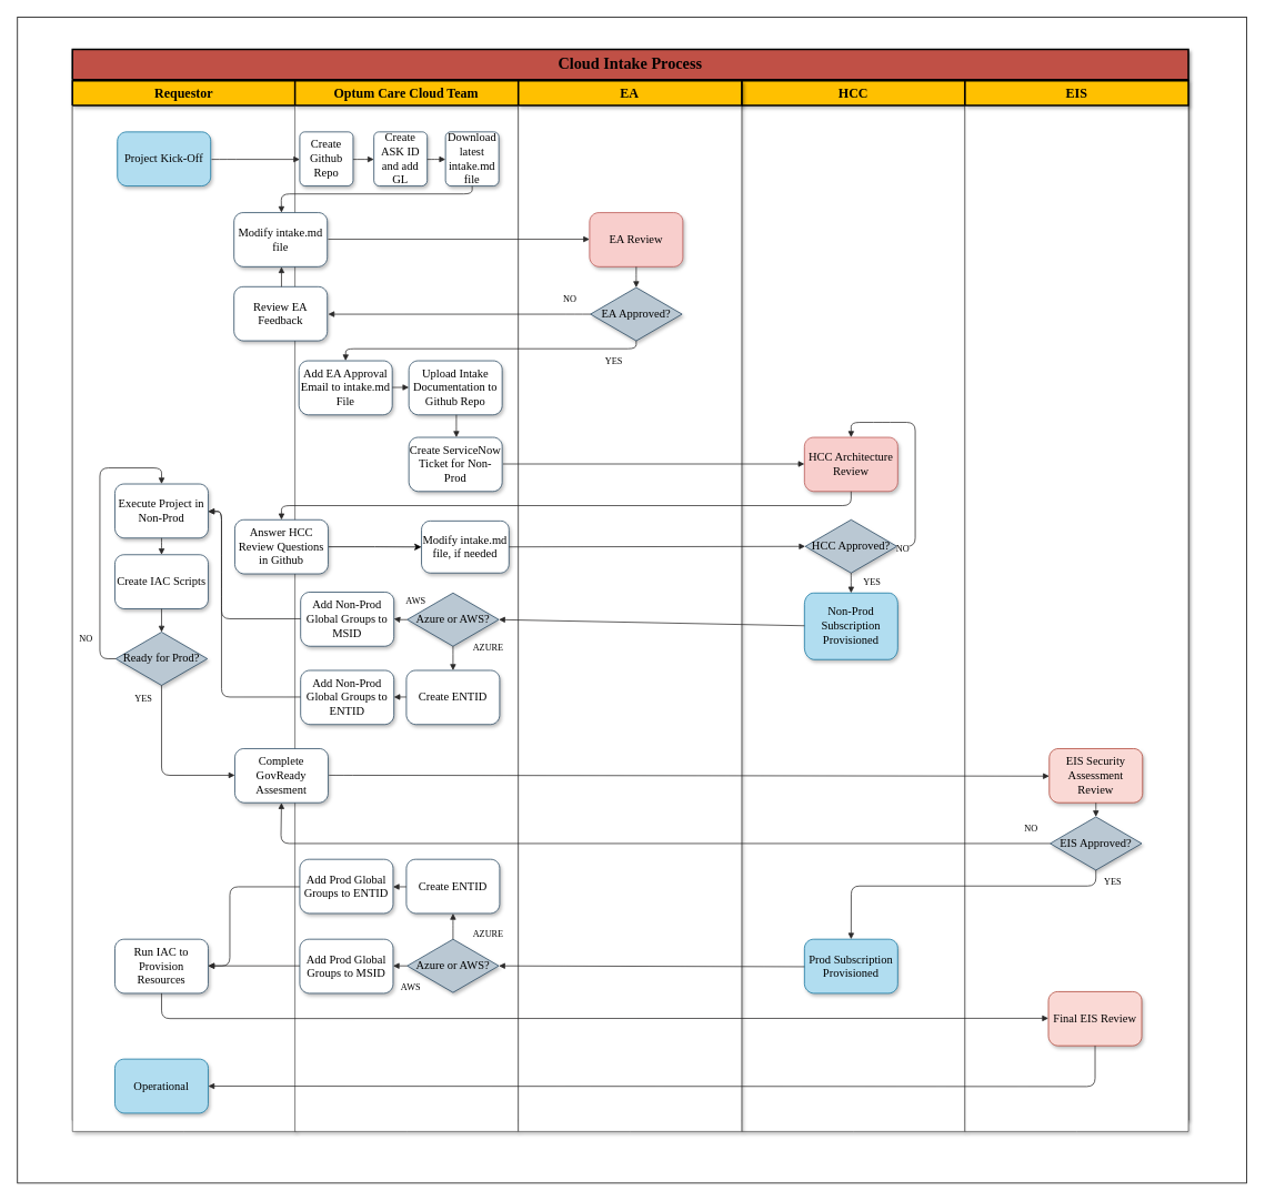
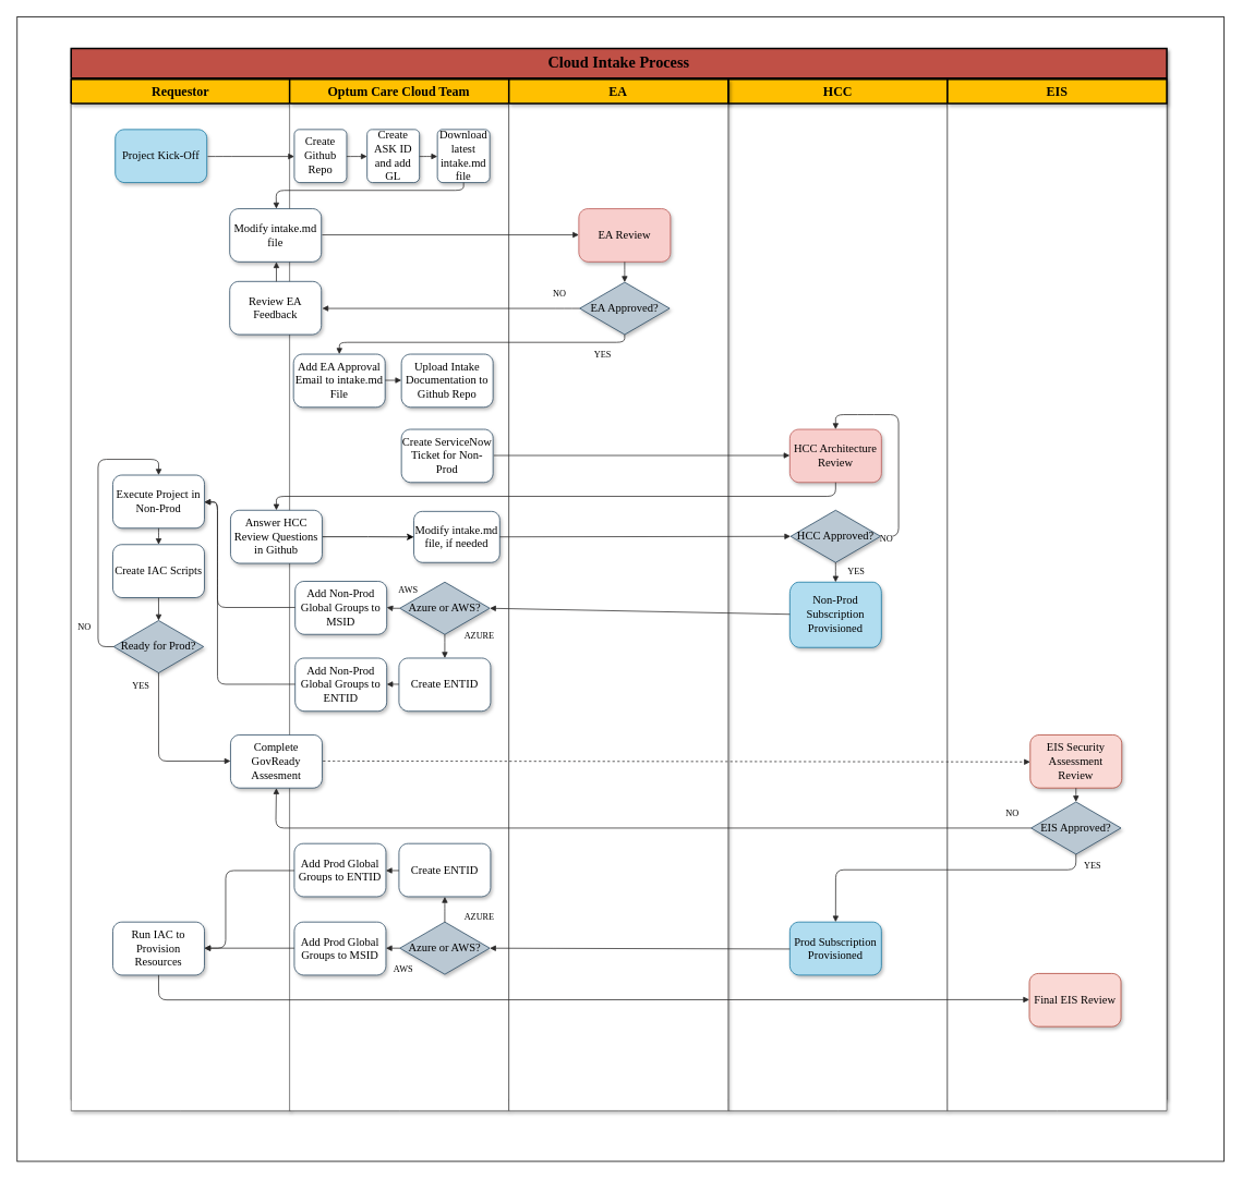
- <mxCell id="81" style="vsdxID=6010110;edgeStyle=none;startArrow=none;endArrow=block;startSize=5;endSize=5;spacingTop=0;spacingBottom=0;spacingLeft=0;spacingRight=0;verticalAlign=middle;html=1;labelBackgroundColor=#ffffff;rounded=1;exitX=0.509;exitY=1;exitDx=0;exitDy=0;exitPerimeter=0;entryX=0.509;entryY=0;entryDx=0;entryDy=0;entryPerimeter=0;strokeColor=#2A2929;" parent="69" source="42" target="43" edge="1"><mxGeometry relative="1" as="geometry"><mxPoint x="-32" y="17" as="offset" /><Array as="points"><mxPoint x="547" y="507.53" /></Array></mxGeometry></mxCell>
- <mxCell id="94" style="vsdxID=6010125;edgeStyle=none;startArrow=none;endArrow=block;startSize=5;endSize=5;spacingTop=0;spacingBottom=0;spacingLeft=0;spacingRight=0;verticalAlign=middle;html=1;labelBackgroundColor=#ffffff;rounded=1;exitX=1.009;exitY=0.492;exitDx=0;exitDy=0;exitPerimeter=0;entryX=0;entryY=0.508;entryDx=0;entryDy=0;entryPerimeter=0;strokeColor=#2A2929;" parent="69" source="64" target="46" edge="1"><mxGeometry relative="1" as="geometry"><mxPoint x="446" as="offset" /><Array as="points"><mxPoint x="412.05" y="931" /><mxPoint x="412.05" y="931.16" /></Array></mxGeometry></mxCell>
+ <mxCell id="94" style="vsdxID=6010125;edgeStyle=none;startArrow=none;endArrow=block;startSize=5;endSize=5;spacingTop=0;spacingBottom=0;spacingLeft=0;spacingRight=0;verticalAlign=middle;html=1;labelBackgroundColor=#ffffff;rounded=1;exitX=1.009;exitY=0.492;exitDx=0;exitDy=0;exitPerimeter=0;entryX=0;entryY=0.508;entryDx=0;entryDy=0;entryPerimeter=0;strokeColor=#2A2929;dashed=1;" parent="69" source="64" target="46" edge="1"><mxGeometry relative="1" as="geometry"><mxPoint x="446" as="offset" /><Array as="points"><mxPoint x="412.05" y="931" /><mxPoint x="412.05" y="931.16" /></Array></mxGeometry></mxCell>
- <mxCell id="68" value="&lt;font style=&quot;font-size: 14px ; font-family: &amp;#34;calibri&amp;#34; ; color: #000000 ; direction: ltr ; letter-spacing: 0px ; line-height: 120% ; opacity: 1&quot;&gt;Operational&lt;br&gt;&lt;/font&gt;" style="verticalAlign=middle;align=center;vsdxID=6010186;fillColor=#b1ddf0;shape=stencil(vVRLEoIwDD1Nl3SgVYS14j06WqBjpUyoire3TESlUlcOu3xek7w3aQjfdrVoJWFxZ8Gc5E0dbU34jjCmmlqCss4ivCB8WxqQFZhLc0S/FQNysM7mOlTo8V0SD09YfB9d9PeI1ar5wOZ/wwo4uBy8ZqAJQziM+A1dY6SfFhgLZoxukiciEr3qIjBWWGUazD/RWkAlI9cuKrWoJqnuJmX7FZ4l4zd307E8zCena59OSlfphI+nT7wUldm+AdL/QPrKZN/K5NlEmZDUC4gTWrHQ1qYel4xy5m3t7C9YZGV//T9nvA9CqbTGe/KZ9w+IC+Hx4cUD);strokeColor=#10739e;labelBackgroundColor=none;rounded=0;html=1;whiteSpace=wrap;shadow=1;" parent="1" vertex="1"><mxGeometry x="137" y="1272" width="112" height="65" as="geometry" /></mxCell>
- <mxCell id="70" style="vsdxID=6010187;edgeStyle=none;startArrow=none;endArrow=block;startSize=5;endSize=5;spacingTop=0;spacingBottom=0;spacingLeft=0;spacingRight=0;verticalAlign=middle;html=1;labelBackgroundColor=#ffffff;rounded=1;exitX=0.5;exitY=1;exitDx=0;exitDy=0;exitPerimeter=0;strokeColor=#2A2929;" parent="69" source="54" target="68" edge="1"><mxGeometry relative="1" as="geometry"><mxPoint x="-571" as="offset" /><Array as="points"><mxPoint x="1314" y="1305" /></Array></mxGeometry></mxCell>
